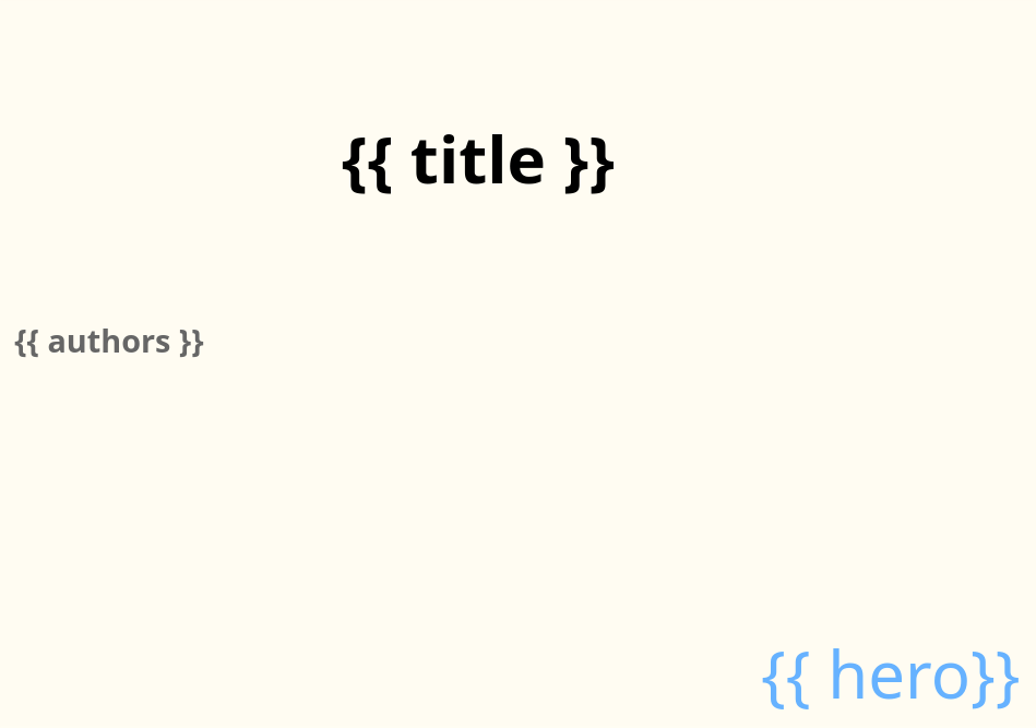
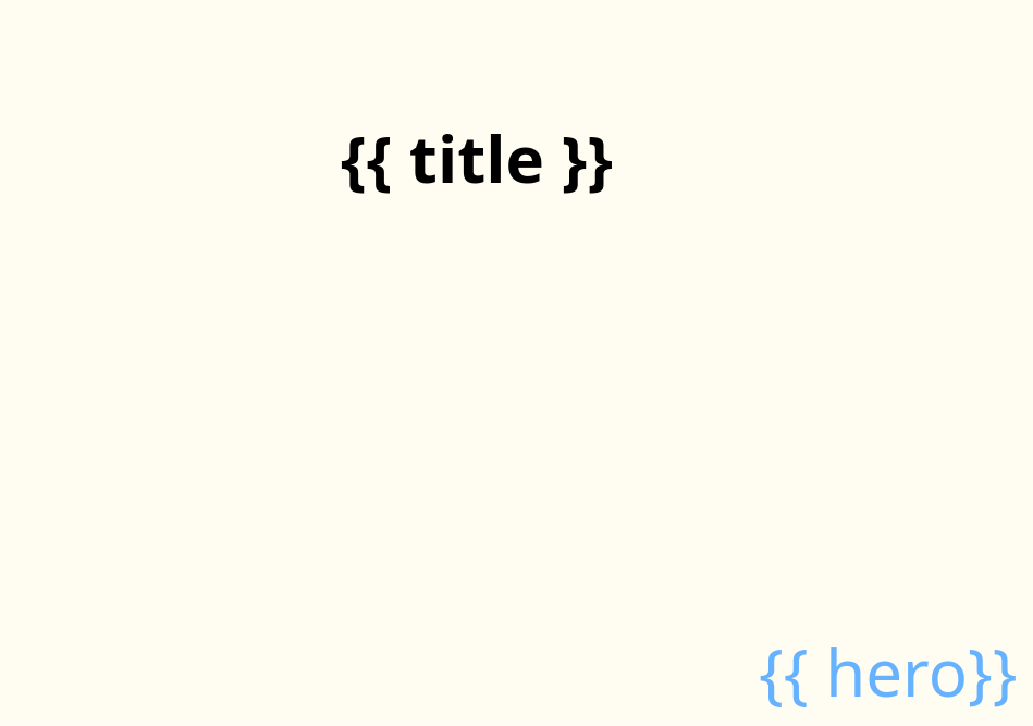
- <mxCell id="4" value="&lt;h1 style=&quot;font-size: 48px&quot;&gt;{{ authors }}&lt;/h1&gt;" style="text;html=1;strokeColor=none;fillColor=none;align=left;verticalAlign=middle;whiteSpace=wrap;rounded=0;fontFamily=Noto Sans;FType=g;fontSize=100;fontStyle=0;fontColor=#666666;" parent="1" vertex="1"><mxGeometry x="20" y="460" width="980" height="120" as="geometry" /></mxCell>
